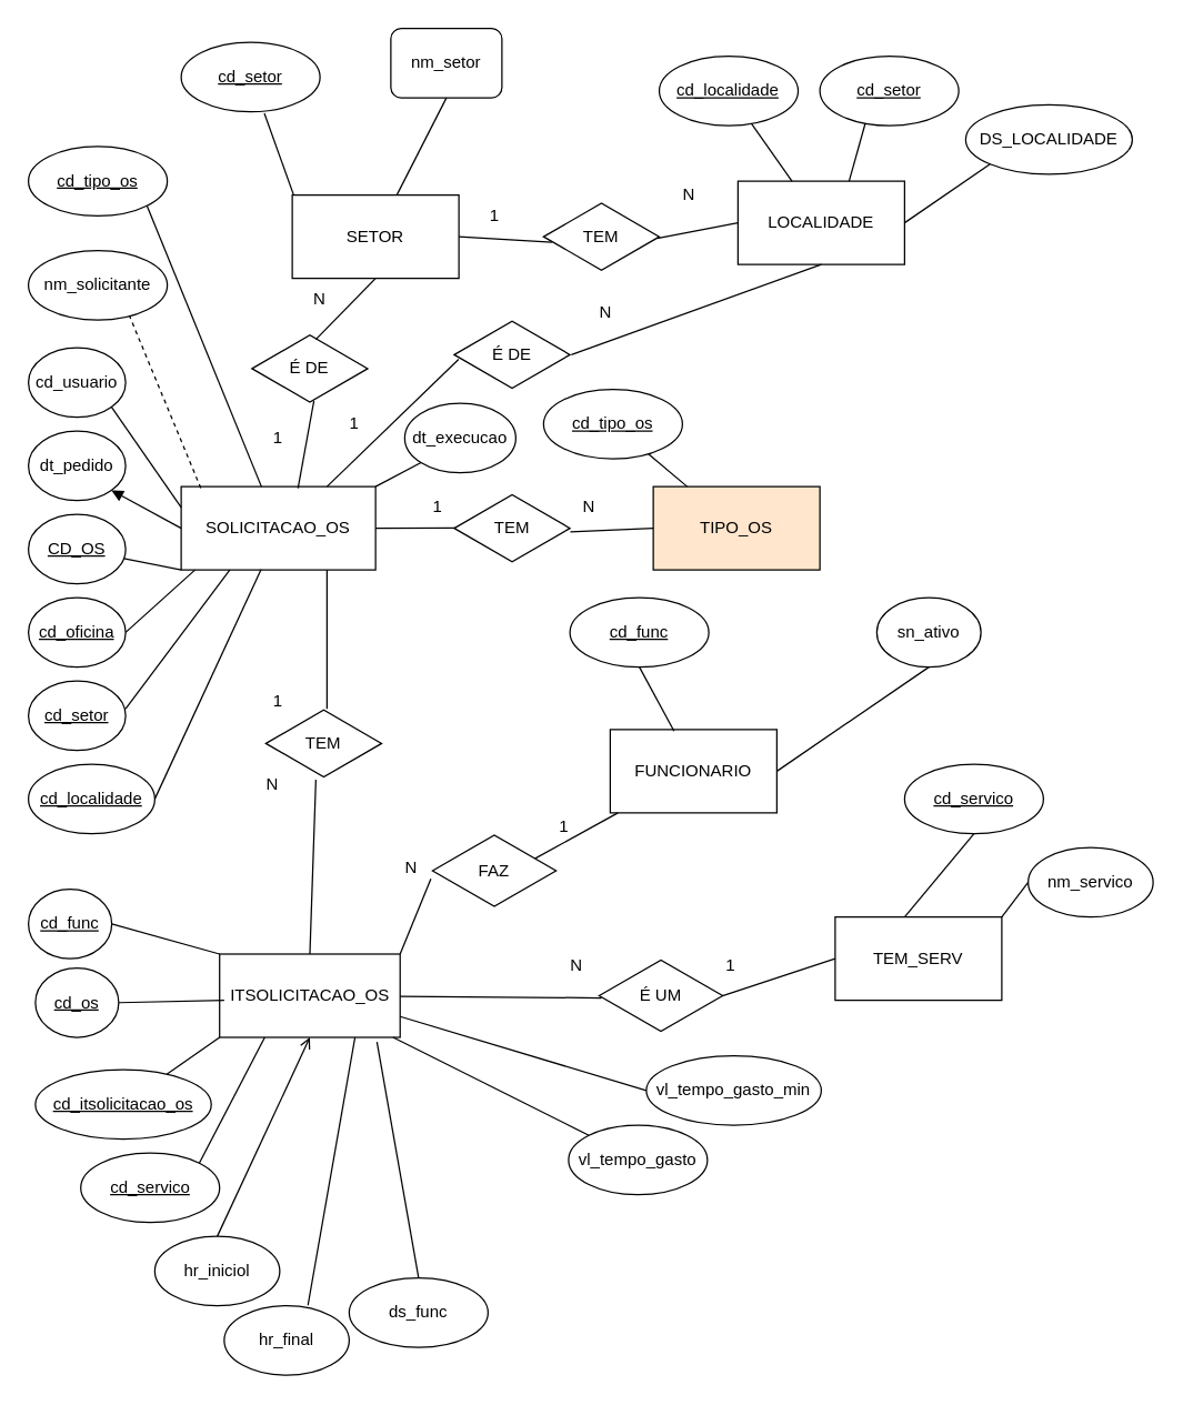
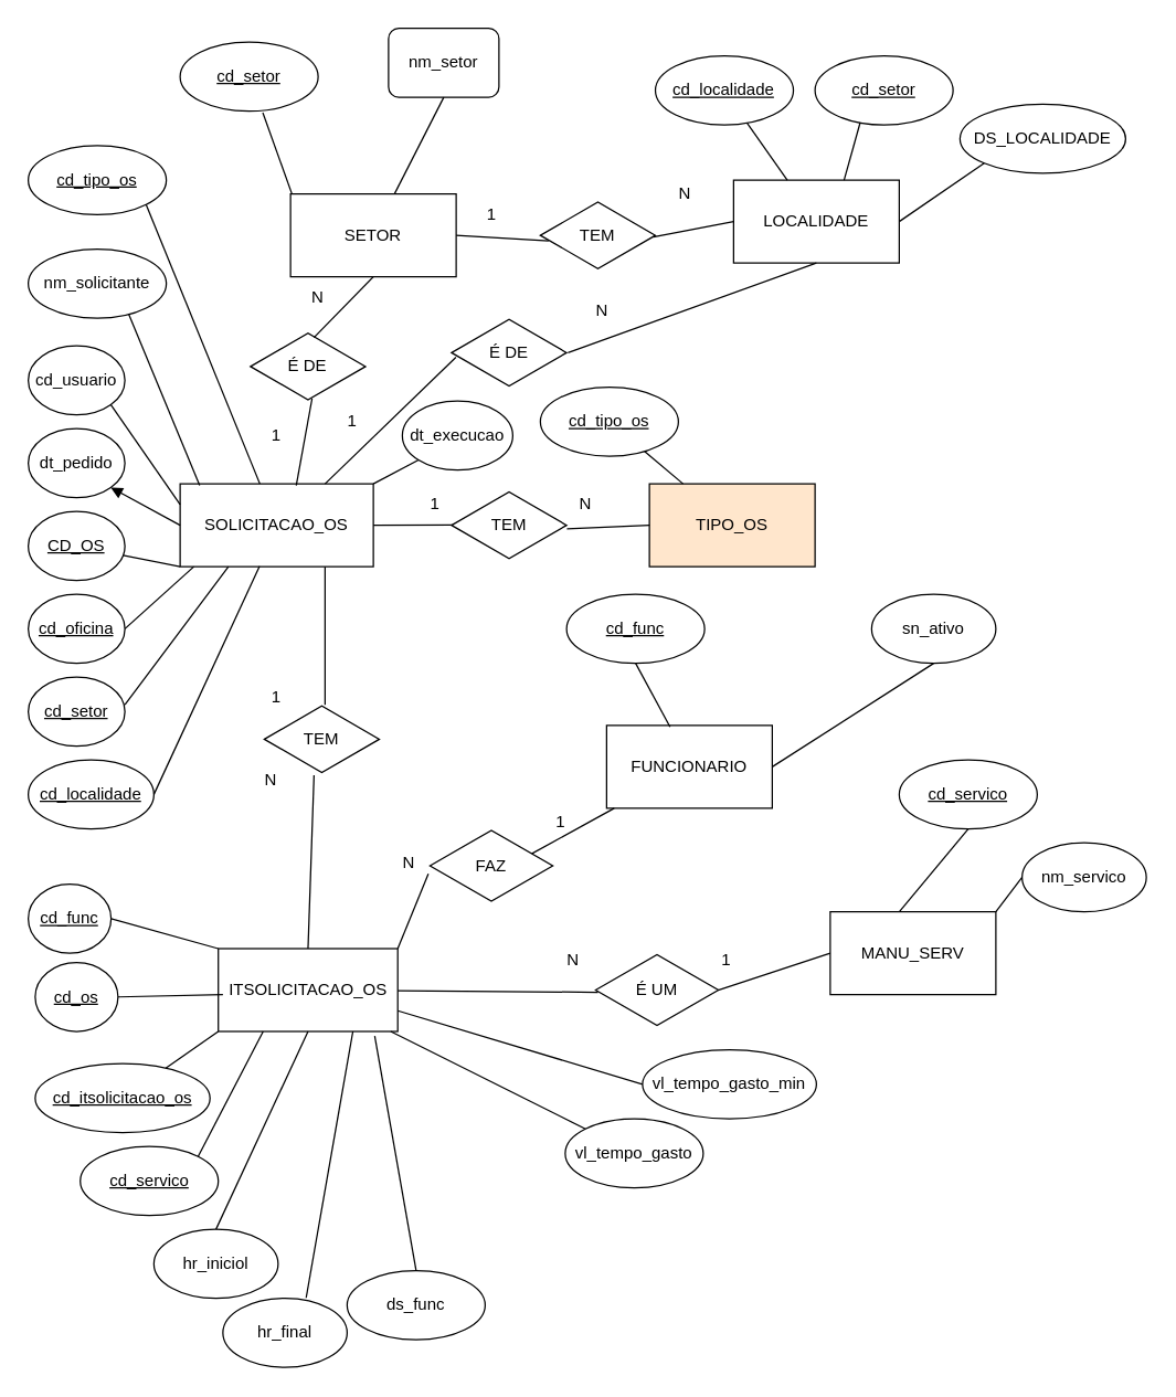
- <mxCell id="12" value="" style="endArrow=none;html=1;rounded=0;entryX=0.727;entryY=0.937;entryDx=0;entryDy=0;exitX=0.101;exitY=0.019;exitDx=0;exitDy=0;exitPerimeter=0;entryPerimeter=0;dashed=1;" edge="1" parent="1" source="2" target="9"><mxGeometry width="50" height="50" relative="1" as="geometry"><mxPoint x="180" y="350" as="sourcePoint" /><mxPoint x="200" y="520" as="targetPoint" /></mxGeometry></mxCell>
+ <mxCell id="12" value="" style="endArrow=none;html=1;rounded=0;entryX=0.727;entryY=0.937;entryDx=0;entryDy=0;exitX=0.101;exitY=0.019;exitDx=0;exitDy=0;exitPerimeter=0;entryPerimeter=0;" edge="1" parent="1" source="2" target="9"><mxGeometry width="50" height="50" relative="1" as="geometry"><mxPoint x="180" y="350" as="sourcePoint" /><mxPoint x="200" y="520" as="targetPoint" /></mxGeometry></mxCell>
- <mxCell id="33" value="sn_ativo" style="ellipse;whiteSpace=wrap;html=1;" vertex="1" parent="1"><mxGeometry x="631" y="430" width="75" height="50" as="geometry" /></mxCell>
+ <mxCell id="33" value="sn_ativo" style="ellipse;whiteSpace=wrap;html=1;" vertex="1" parent="1"><mxGeometry x="631" y="430" width="90" height="50" as="geometry" /></mxCell>
- <mxCell id="4" value="TEM_SERV" style="rounded=0;whiteSpace=wrap;html=1;" vertex="1" parent="1"><mxGeometry x="601" y="660" width="120" height="60" as="geometry" /></mxCell>
+ <mxCell id="4" value="MANU_SERV" style="rounded=0;whiteSpace=wrap;html=1;" vertex="1" parent="1"><mxGeometry x="601" y="660" width="120" height="60" as="geometry" /></mxCell>
- <mxCell id="93" value="" style="endArrow=open;html=1;rounded=0;entryX=0.5;entryY=1;entryDx=0;entryDy=0;exitX=0.5;exitY=0;exitDx=0;exitDy=0;" edge="1" parent="1" source="90" target="73"><mxGeometry width="50" height="50" relative="1" as="geometry"><mxPoint x="341" y="680" as="sourcePoint" /><mxPoint x="391" y="630" as="targetPoint" /></mxGeometry></mxCell>
+ <mxCell id="93" value="" style="endArrow=none;html=1;rounded=0;entryX=0.5;entryY=1;entryDx=0;entryDy=0;exitX=0.5;exitY=0;exitDx=0;exitDy=0;" edge="1" parent="1" source="90" target="73"><mxGeometry width="50" height="50" relative="1" as="geometry"><mxPoint x="341" y="680" as="sourcePoint" /><mxPoint x="391" y="630" as="targetPoint" /></mxGeometry></mxCell>
